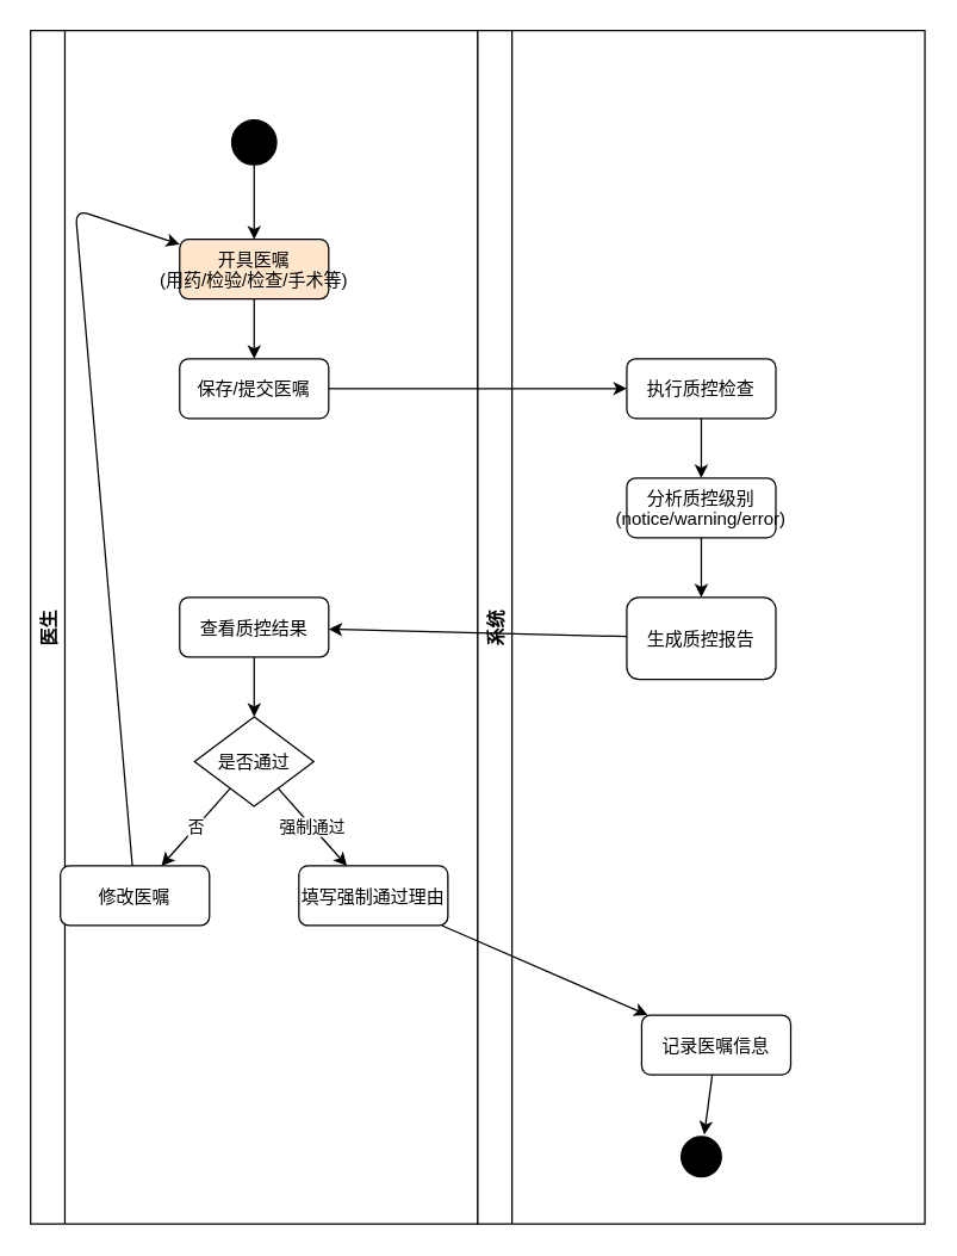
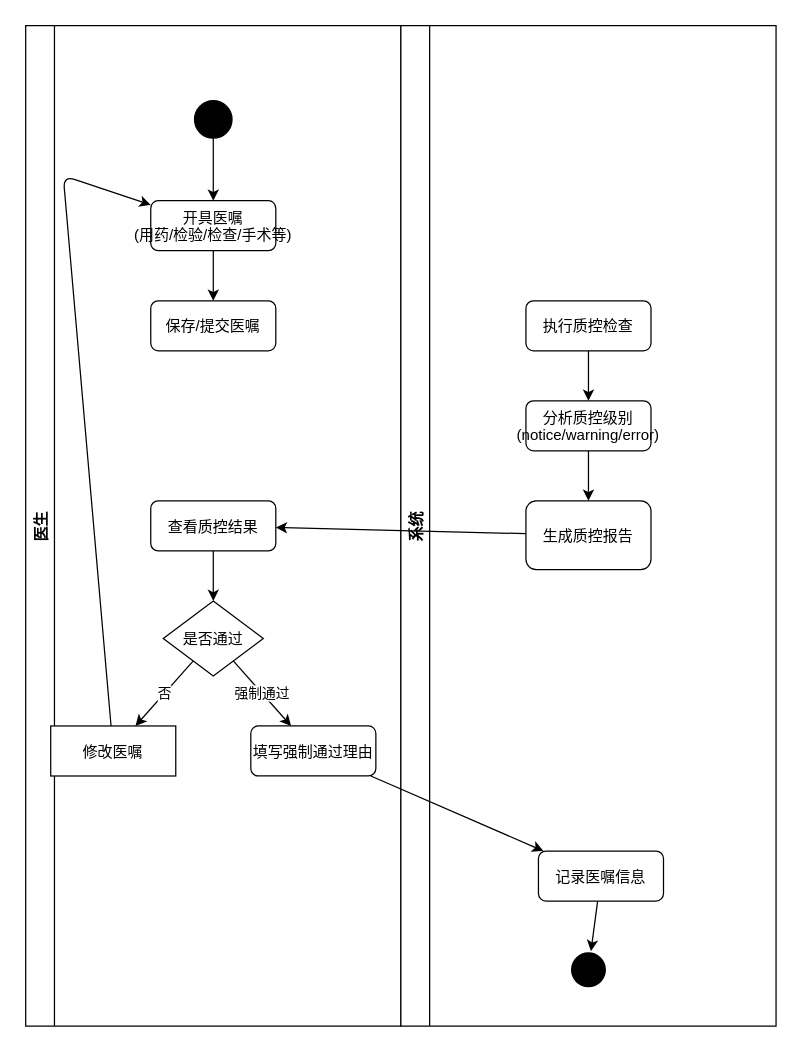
- <mxCell id="5" value="开具医嘱&#10;(用药/检验/检查/手术等)" style="rounded=1;fillColor=#ffe6cc;" vertex="1" parent="2"><mxGeometry x="100" y="140" width="100" height="40" as="geometry" /></mxCell>
+ <mxCell id="5" value="开具医嘱&#10;(用药/检验/检查/手术等)" style="rounded=1;" vertex="1" parent="2"><mxGeometry x="100" y="140" width="100" height="40" as="geometry" /></mxCell>
- <mxCell id="18" value="" style="endArrow=classic;html=1;" edge="1" parent="1" source="6" target="11"><mxGeometry relative="1" as="geometry" /></mxCell>
- <mxCell id="9" value="修改医嘱" style="rounded=1;" vertex="1" parent="2"><mxGeometry x="20" y="560" width="100" height="40" as="geometry" /></mxCell>
+ <mxCell id="9" value="修改医嘱" style="rounded=0;" vertex="1" parent="2"><mxGeometry x="20" y="560" width="100" height="40" as="geometry" /></mxCell>
